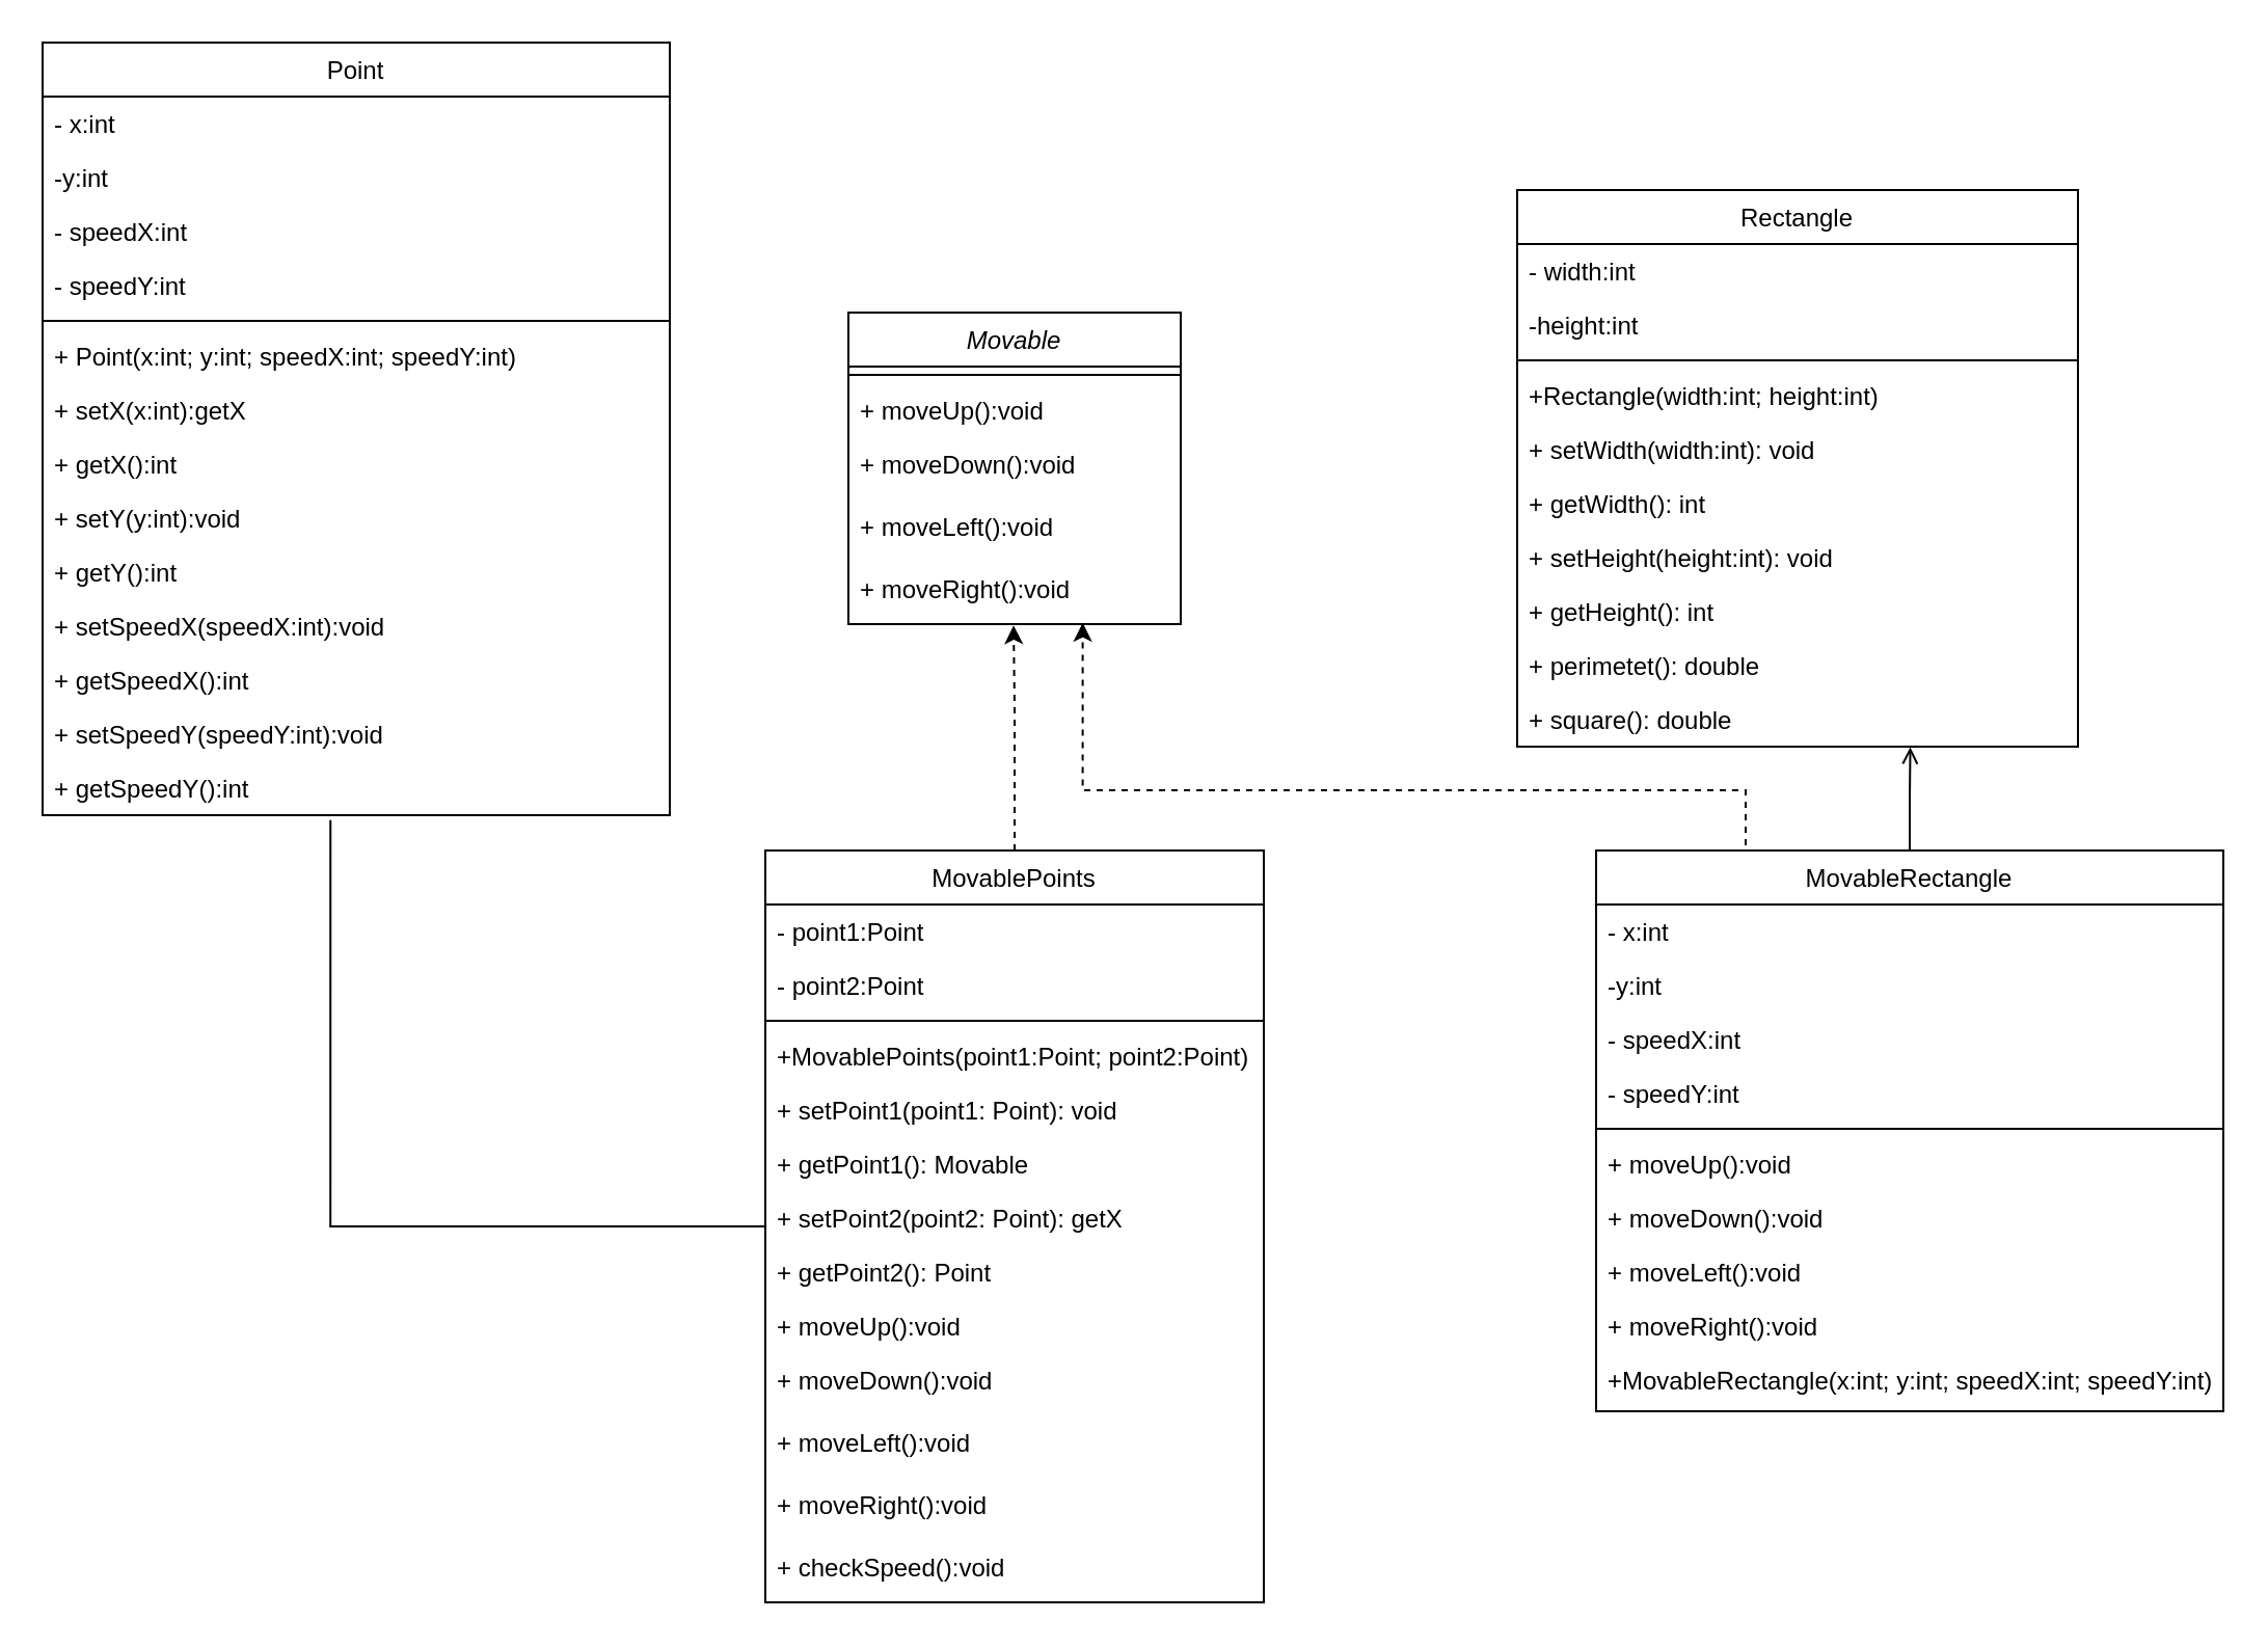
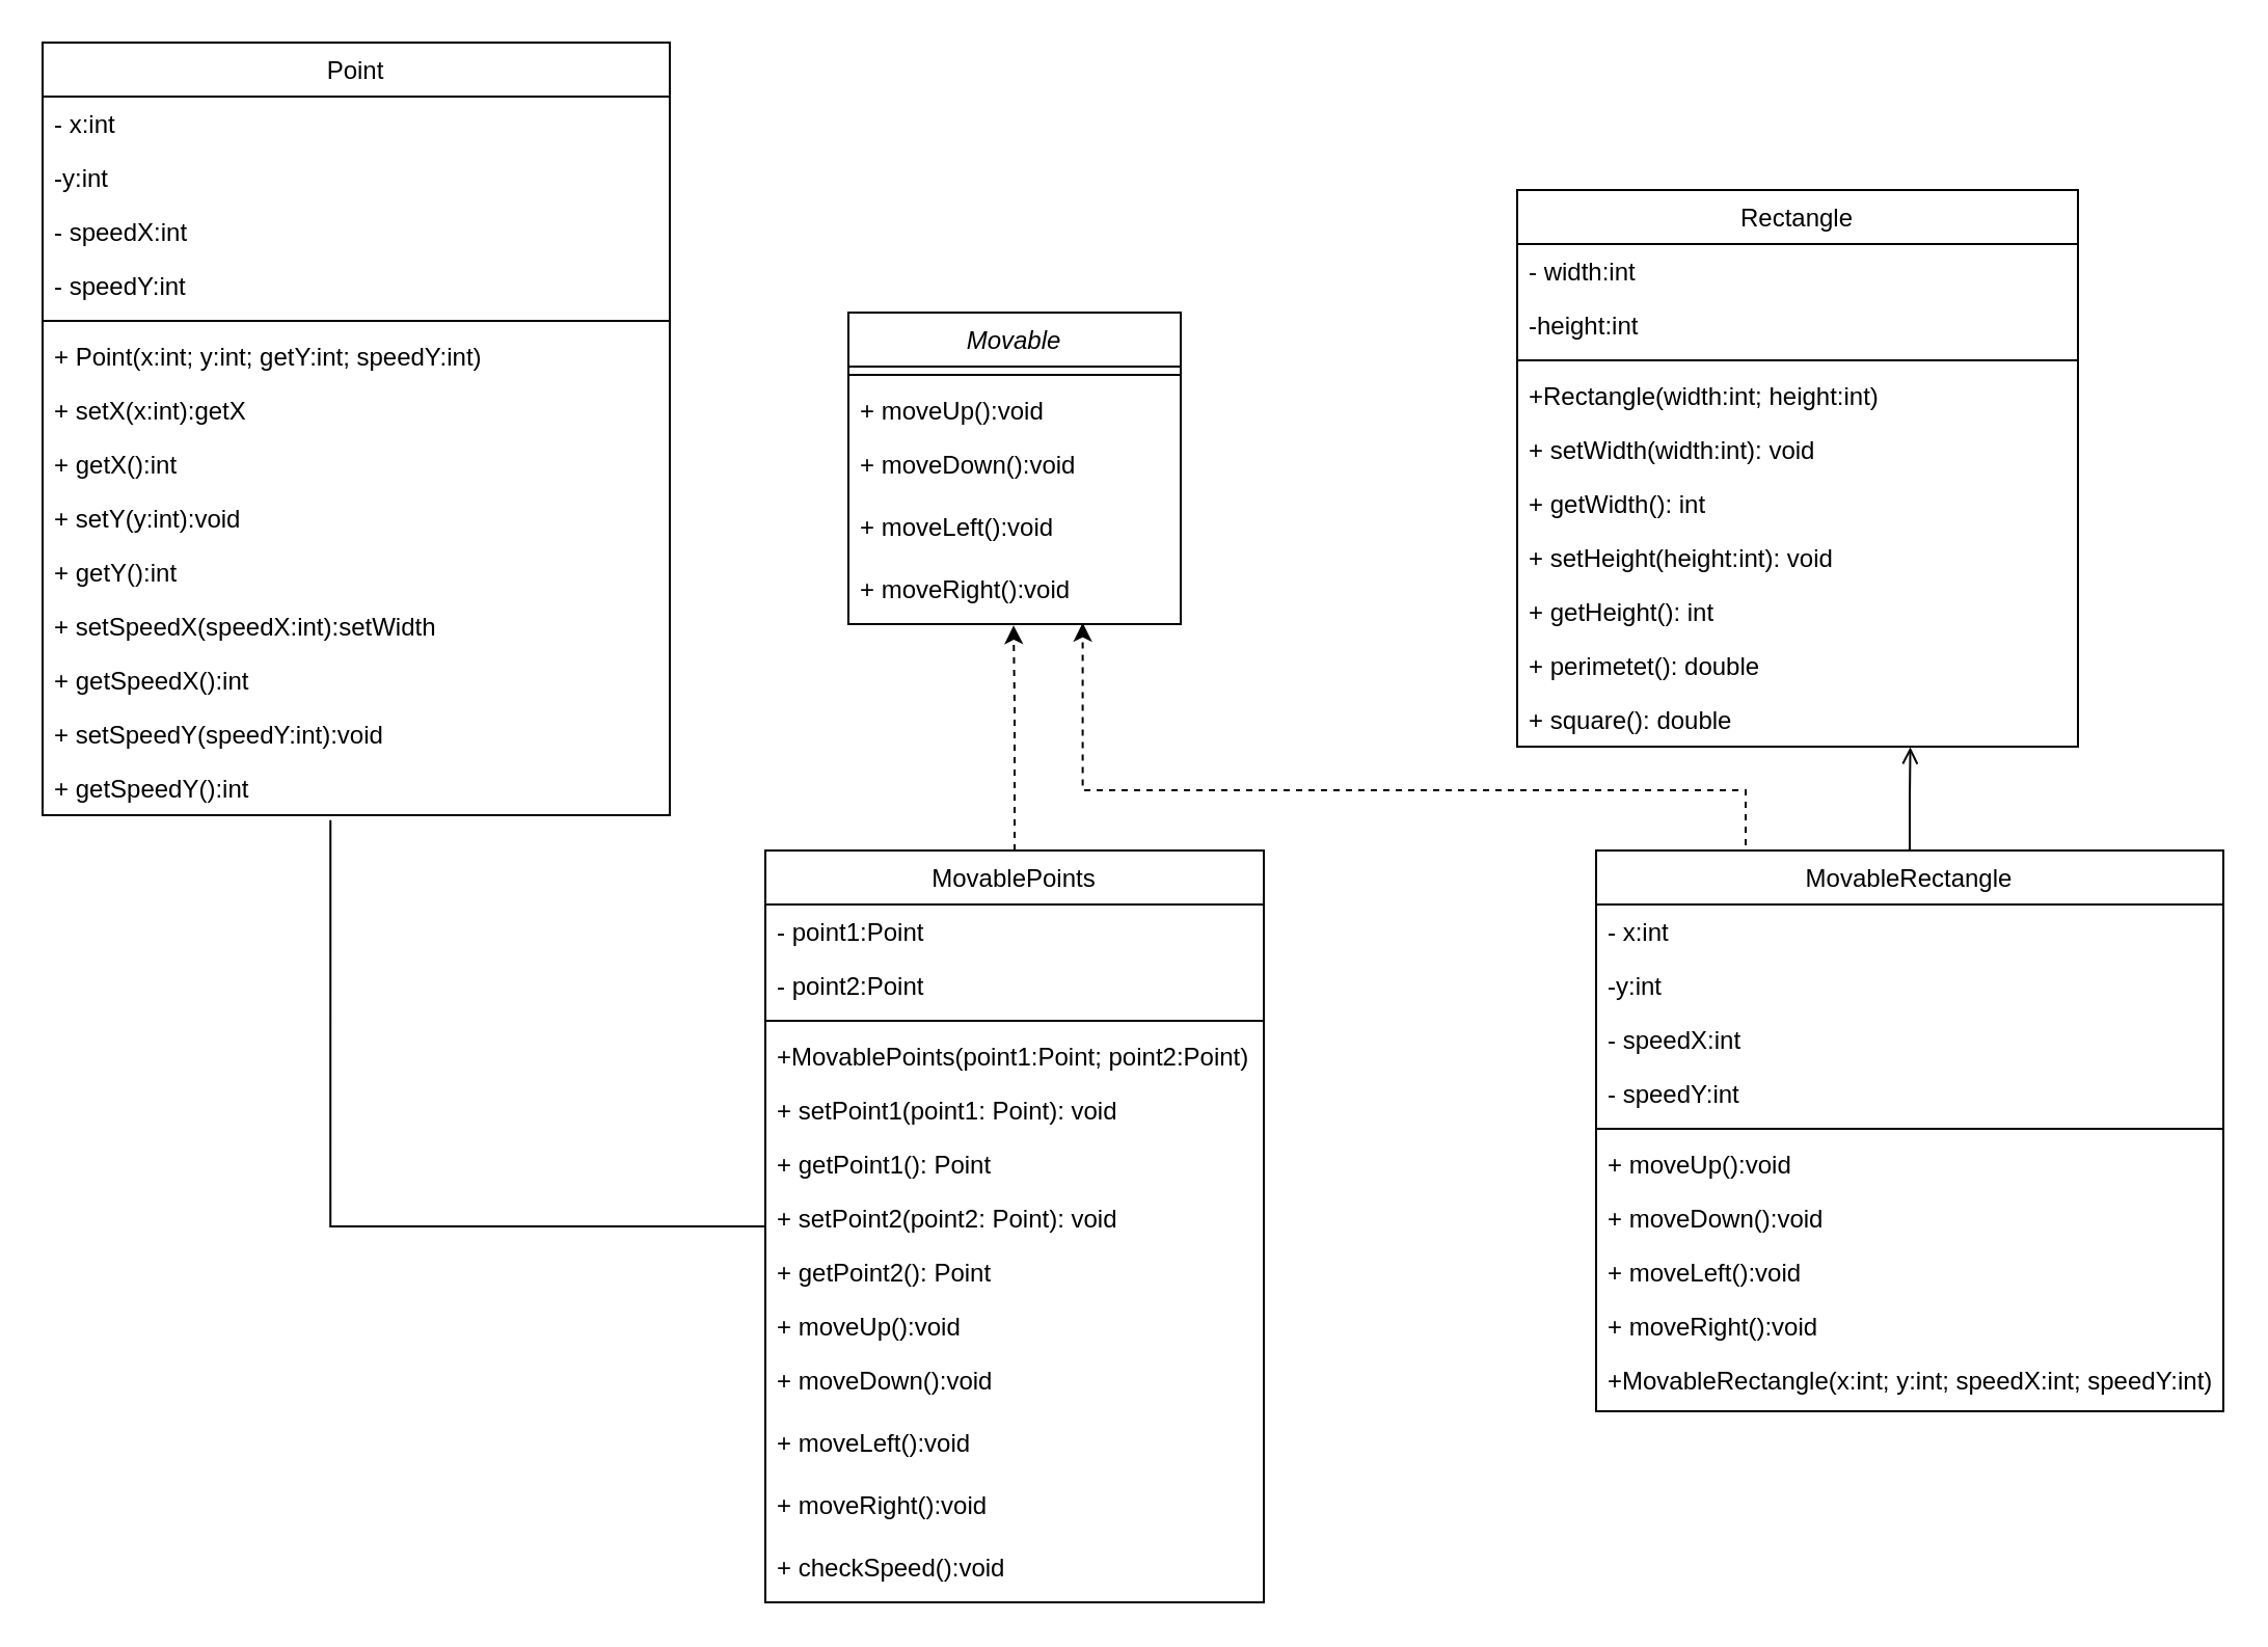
- <mxCell id="54" value="+ Point(x:int; y:int; speedX:int; speedY:int)" style="text;align=left;verticalAlign=top;spacingLeft=4;spacingRight=4;overflow=hidden;rotatable=0;points=[[0,0.5],[1,0.5]];portConstraint=eastwest;" vertex="1" parent="48"><mxGeometry y="138" width="302" height="26" as="geometry" /></mxCell>
+ <mxCell id="54" value="+ Point(x:int; y:int; getY:int; speedY:int)" style="text;align=left;verticalAlign=top;spacingLeft=4;spacingRight=4;overflow=hidden;rotatable=0;points=[[0,0.5],[1,0.5]];portConstraint=eastwest;" vertex="1" parent="48"><mxGeometry y="138" width="302" height="26" as="geometry" /></mxCell>
- <mxCell id="59" value="+ setSpeedX(speedX:int):void" style="text;align=left;verticalAlign=top;spacingLeft=4;spacingRight=4;overflow=hidden;rotatable=0;points=[[0,0.5],[1,0.5]];portConstraint=eastwest;" vertex="1" parent="48"><mxGeometry y="268" width="302" height="26" as="geometry" /></mxCell>
+ <mxCell id="59" value="+ setSpeedX(speedX:int):setWidth" style="text;align=left;verticalAlign=top;spacingLeft=4;spacingRight=4;overflow=hidden;rotatable=0;points=[[0,0.5],[1,0.5]];portConstraint=eastwest;" vertex="1" parent="48"><mxGeometry y="268" width="302" height="26" as="geometry" /></mxCell>
- <mxCell id="23" value="+ getPoint1(): Movable" style="text;align=left;verticalAlign=top;spacingLeft=4;spacingRight=4;overflow=hidden;rotatable=0;points=[[0,0.5],[1,0.5]];portConstraint=eastwest;" vertex="1" parent="17"><mxGeometry y="138" width="240" height="26" as="geometry" /></mxCell>
+ <mxCell id="23" value="+ getPoint1(): Point" style="text;align=left;verticalAlign=top;spacingLeft=4;spacingRight=4;overflow=hidden;rotatable=0;points=[[0,0.5],[1,0.5]];portConstraint=eastwest;" vertex="1" parent="17"><mxGeometry y="138" width="240" height="26" as="geometry" /></mxCell>
- <mxCell id="24" value="+ setPoint2(point2: Point): getX" style="text;align=left;verticalAlign=top;spacingLeft=4;spacingRight=4;overflow=hidden;rotatable=0;points=[[0,0.5],[1,0.5]];portConstraint=eastwest;" vertex="1" parent="17"><mxGeometry y="164" width="240" height="26" as="geometry" /></mxCell>
+ <mxCell id="24" value="+ setPoint2(point2: Point): void" style="text;align=left;verticalAlign=top;spacingLeft=4;spacingRight=4;overflow=hidden;rotatable=0;points=[[0,0.5],[1,0.5]];portConstraint=eastwest;" vertex="1" parent="17"><mxGeometry y="164" width="240" height="26" as="geometry" /></mxCell>
